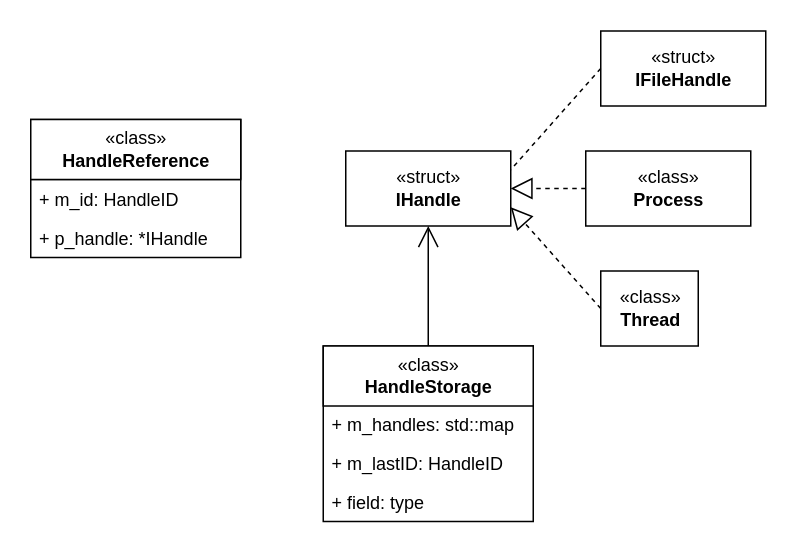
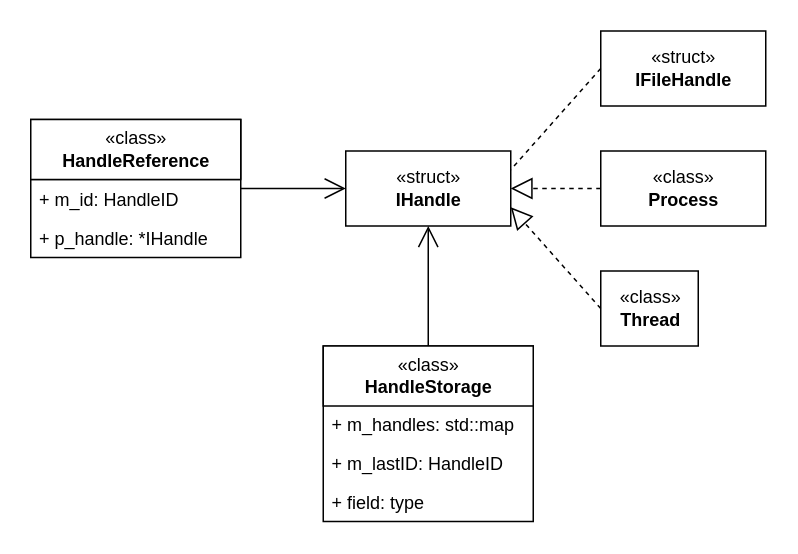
+ <mxCell id="19" value="" style="endArrow=open;endFill=1;endSize=12;html=1;entryX=0;entryY=0.5;entryDx=0;entryDy=0;exitX=1.001;exitY=0.231;exitDx=0;exitDy=0;exitPerimeter=0;" edge="1" parent="1" source="10" target="2"><mxGeometry width="160" relative="1" as="geometry"><mxPoint x="140" y="240" as="sourcePoint" /><mxPoint x="180" y="370" as="targetPoint" /></mxGeometry></mxCell>
- <mxCell id="4" value="«class»&lt;div&gt;&lt;b&gt;Process&lt;/b&gt;&lt;/div&gt;" style="html=1;" parent="1" vertex="1"><mxGeometry x="390" y="100" width="110" height="50" as="geometry" /></mxCell>
+ <mxCell id="4" value="«class»&lt;div&gt;&lt;b&gt;Process&lt;/b&gt;&lt;/div&gt;" style="html=1;" parent="1" vertex="1"><mxGeometry x="400" y="100" width="110" height="50" as="geometry" /></mxCell>
